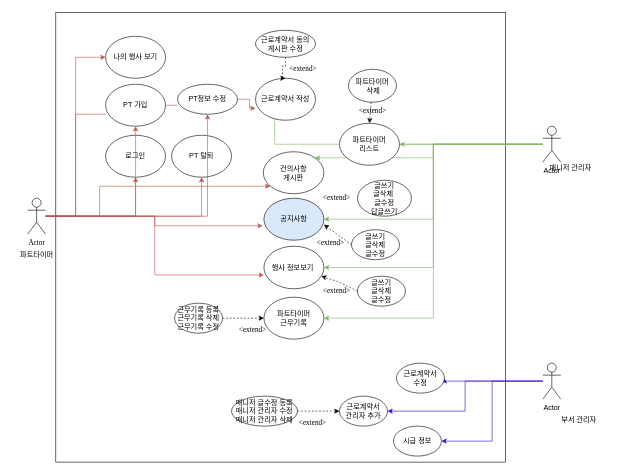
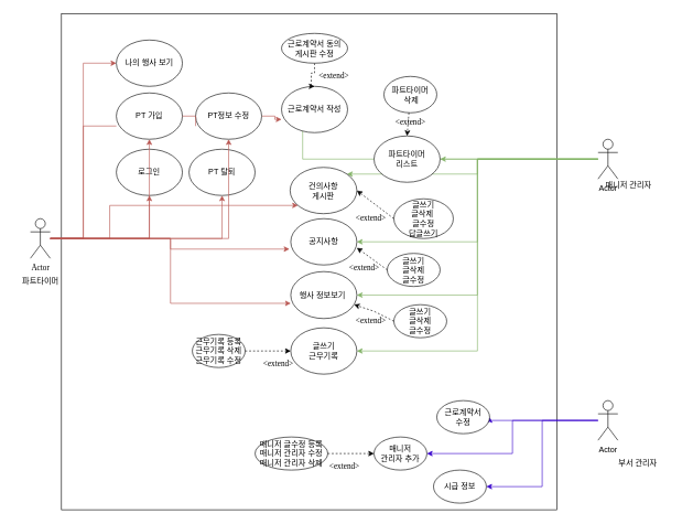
- <mxCell id="62" value="PT정보 수정" style="ellipse;whiteSpace=wrap;html=1;" vertex="1" parent="1"><mxGeometry x="295" y="140" width="100" height="50" as="geometry" /></mxCell>
+ <mxCell id="62" value="PT정보 수정" style="ellipse;whiteSpace=wrap;html=1;" vertex="1" parent="1"><mxGeometry x="295" y="140" width="100" height="70" as="geometry" /></mxCell>
+ <mxCell id="36" value="" style="endArrow=classic;html=1;rounded=0;dashed=1;fontFamily=Garamond;fontSize=12;fontColor=default;entryX=1;entryY=0.5;entryDx=0;entryDy=0;exitX=0;exitY=0.5;exitDx=0;exitDy=0;" edge="1" parent="1" source="34" target="12"><mxGeometry width="50" height="50" relative="1" as="geometry"><mxPoint x="675" y="390" as="sourcePoint" /><mxPoint x="675" y="305" as="targetPoint" /><Array as="points" /></mxGeometry></mxCell>
- <mxCell id="14" value="공지사항" style="ellipse;whiteSpace=wrap;html=1;fillColor=#dae8fc;" vertex="1" parent="1"><mxGeometry x="439" y="330" width="100" height="70" as="geometry" /></mxCell>
+ <mxCell id="14" value="공지사항" style="ellipse;whiteSpace=wrap;html=1;" vertex="1" parent="1"><mxGeometry x="439" y="330" width="100" height="70" as="geometry" /></mxCell>
- <mxCell id="44" value="파트타이머 &lt;br&gt;근무기록" style="ellipse;whiteSpace=wrap;html=1;" vertex="1" parent="1"><mxGeometry x="439" y="495" width="100" height="70" as="geometry" /></mxCell>
+ <mxCell id="44" value="글쓰기 &lt;br&gt;근무기록" style="ellipse;whiteSpace=wrap;html=1;" vertex="1" parent="1"><mxGeometry x="439" y="495" width="100" height="70" as="geometry" /></mxCell>
- <mxCell id="54" value="근로계약서 &lt;br&gt;관리자 추가" style="ellipse;whiteSpace=wrap;html=1;" vertex="1" parent="1"><mxGeometry x="565" y="660" width="80" height="50" as="geometry" /></mxCell>
+ <mxCell id="54" value="매니저 &lt;br&gt;관리자 추가" style="ellipse;whiteSpace=wrap;html=1;" vertex="1" parent="1"><mxGeometry x="565" y="660" width="80" height="50" as="geometry" /></mxCell>
